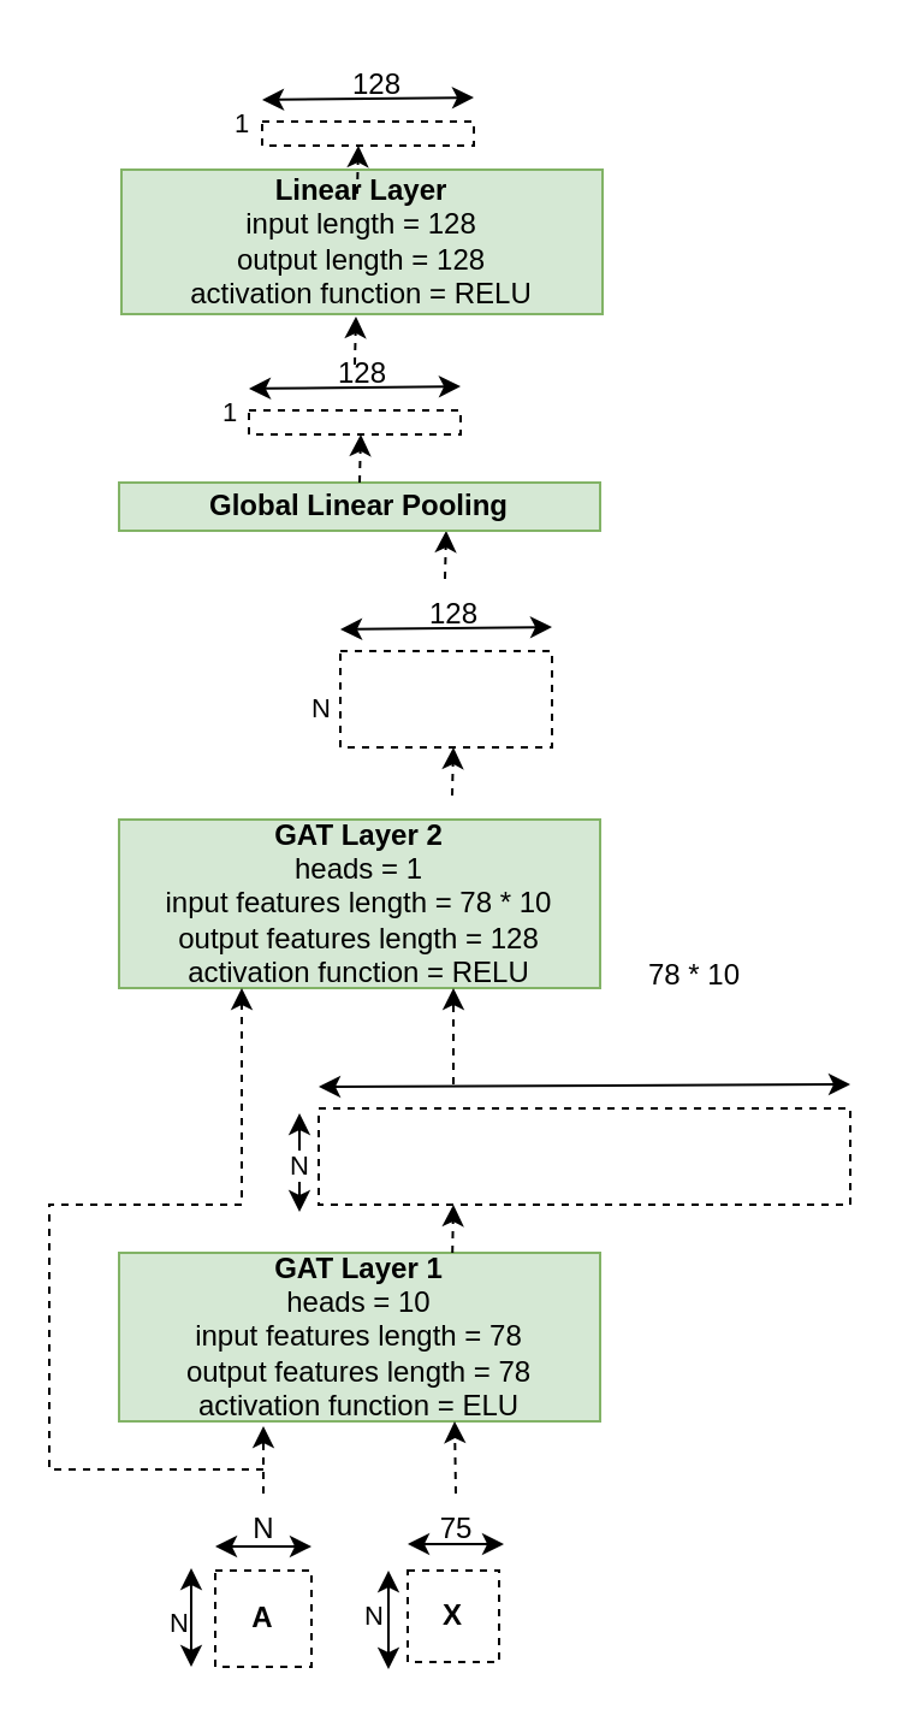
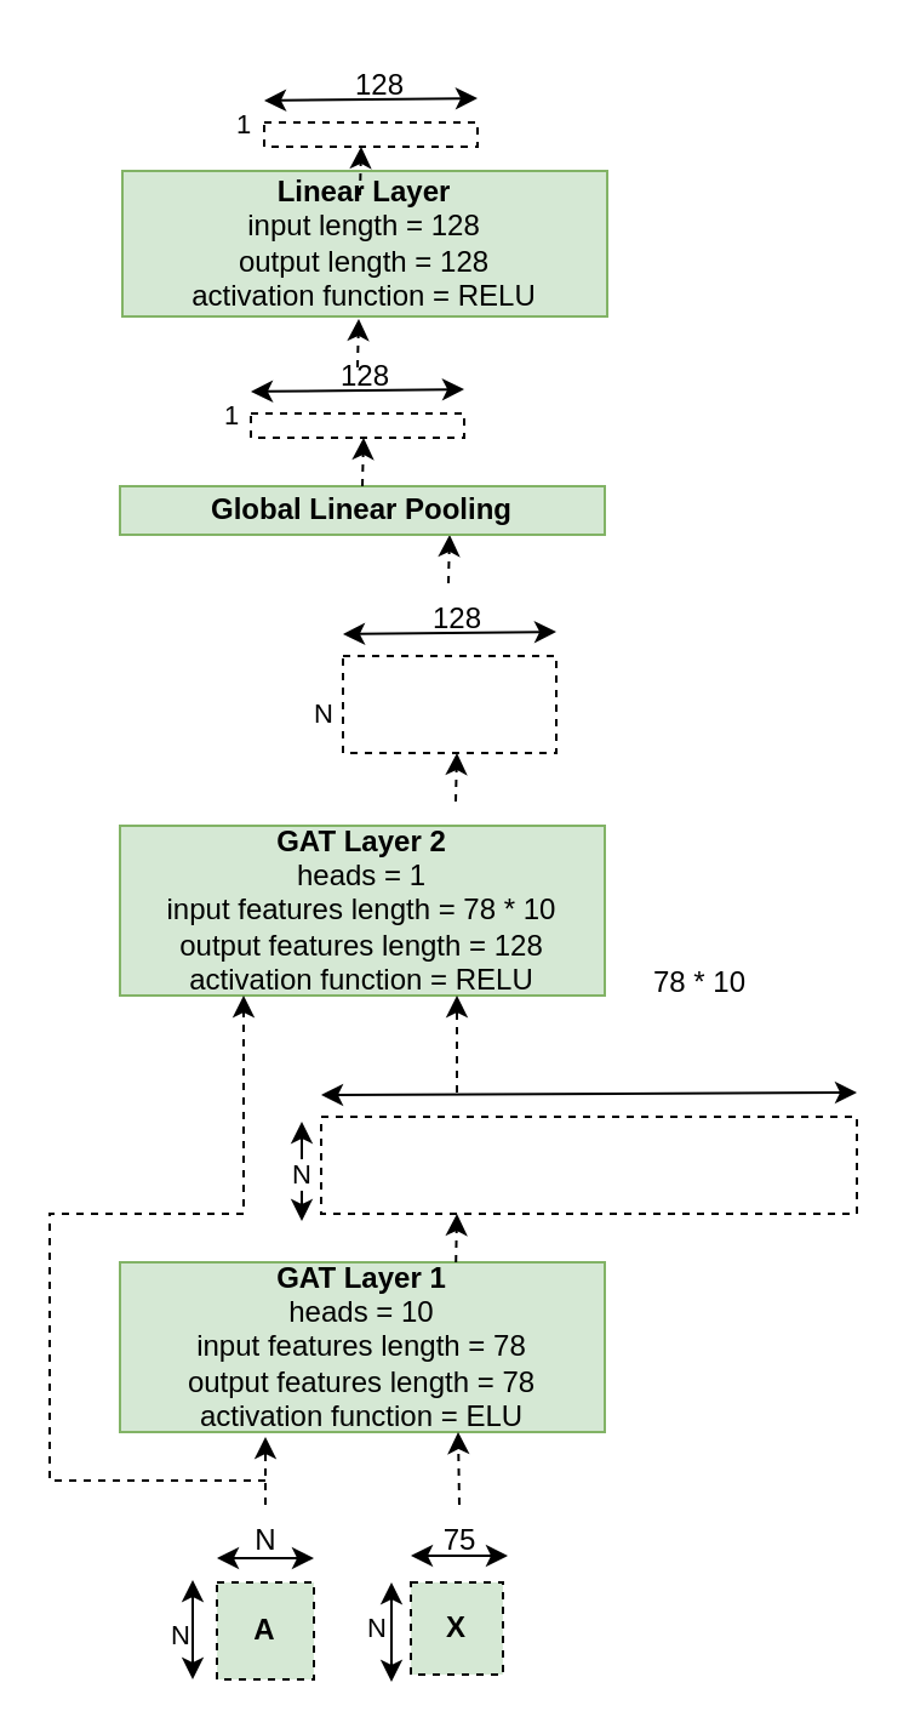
- <mxCell id="4" value="&lt;b&gt;X&lt;/b&gt;" style="whiteSpace=wrap;html=1;aspect=fixed;dashed=1;" vertex="1" parent="1"><mxGeometry x="169" y="652" width="38" height="38" as="geometry" /></mxCell>
+ <mxCell id="4" value="&lt;b&gt;X&lt;/b&gt;" style="whiteSpace=wrap;html=1;aspect=fixed;dashed=1;fillColor=#d5e8d4;" vertex="1" parent="1"><mxGeometry x="169" y="652" width="38" height="38" as="geometry" /></mxCell>
- <mxCell id="3" value="&lt;b&gt;A&lt;/b&gt;" style="whiteSpace=wrap;html=1;aspect=fixed;dashed=1;" vertex="1" parent="1"><mxGeometry x="89" y="652" width="40" height="40" as="geometry" /></mxCell>
+ <mxCell id="3" value="&lt;b&gt;A&lt;/b&gt;" style="whiteSpace=wrap;html=1;aspect=fixed;dashed=1;fillColor=#d5e8d4;" vertex="1" parent="1"><mxGeometry x="89" y="652" width="40" height="40" as="geometry" /></mxCell>
